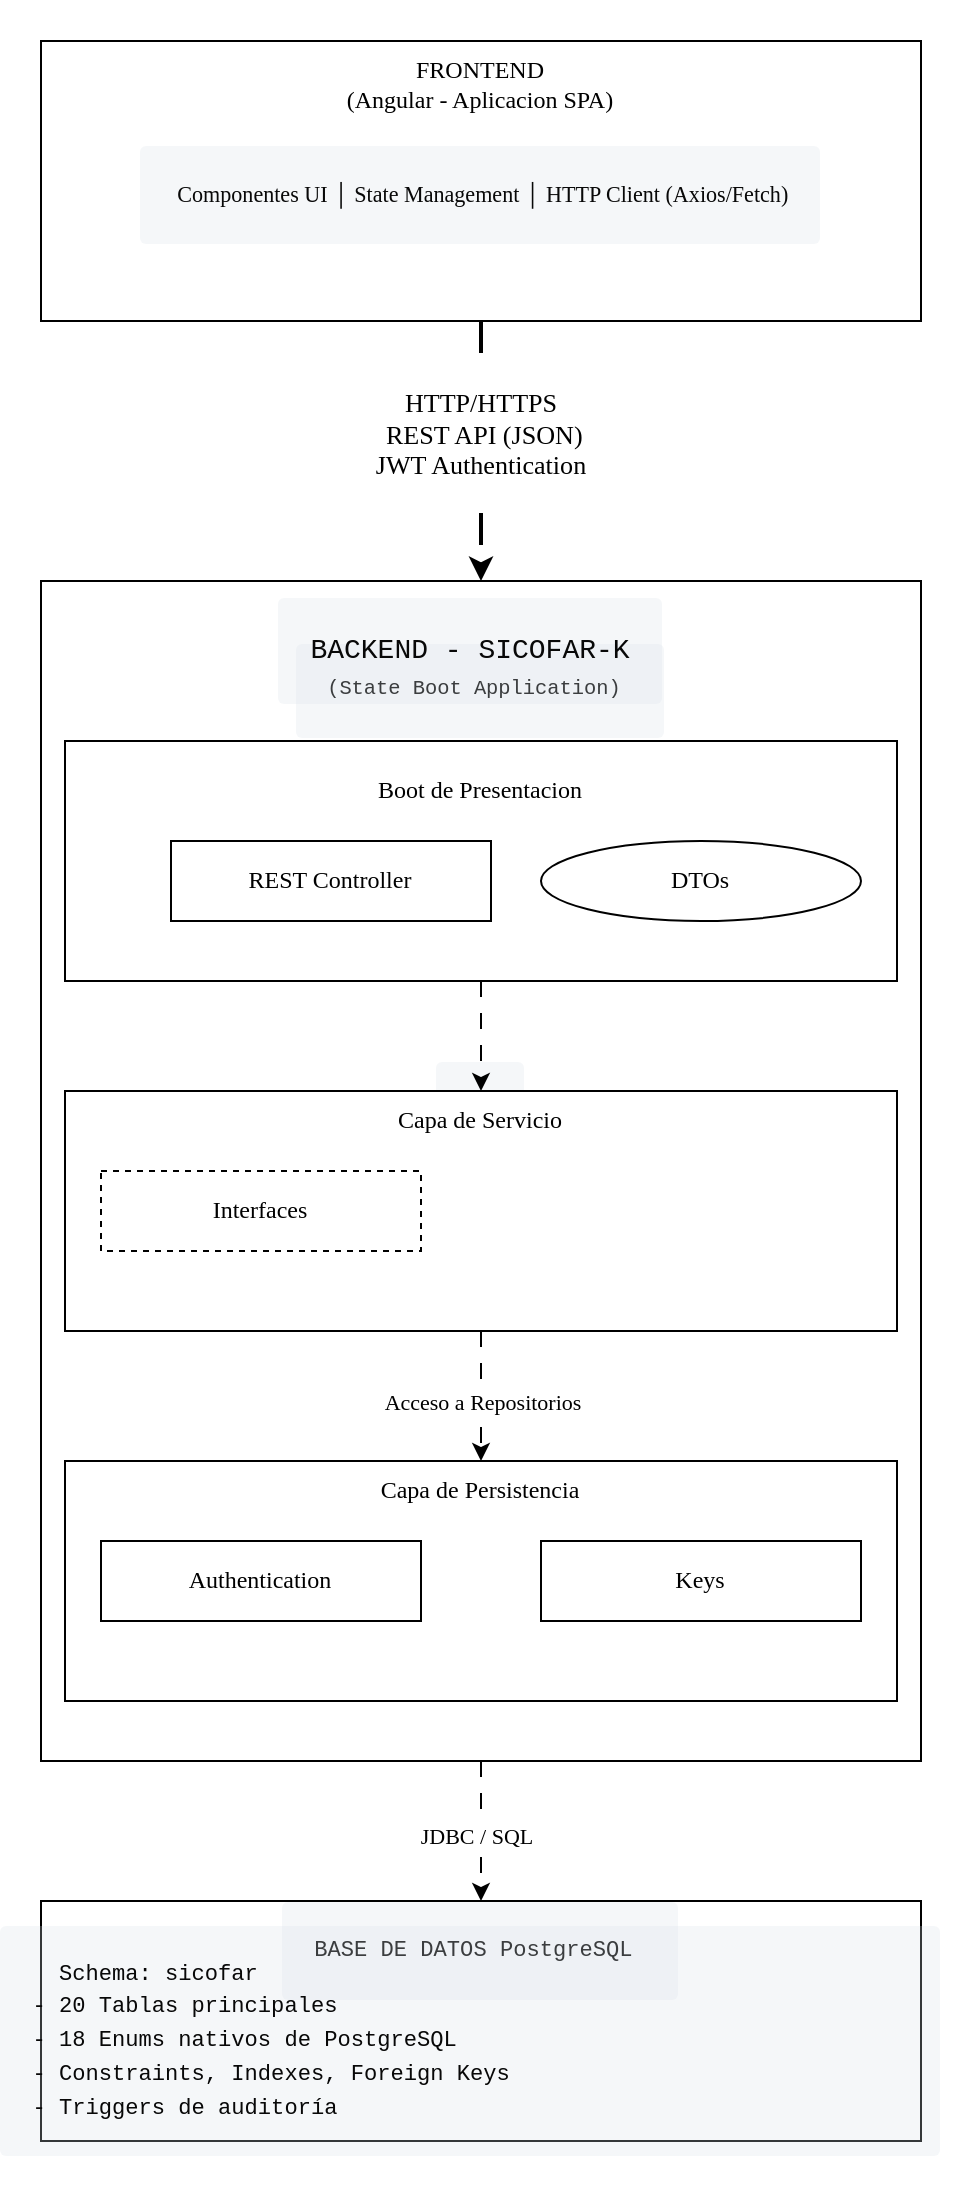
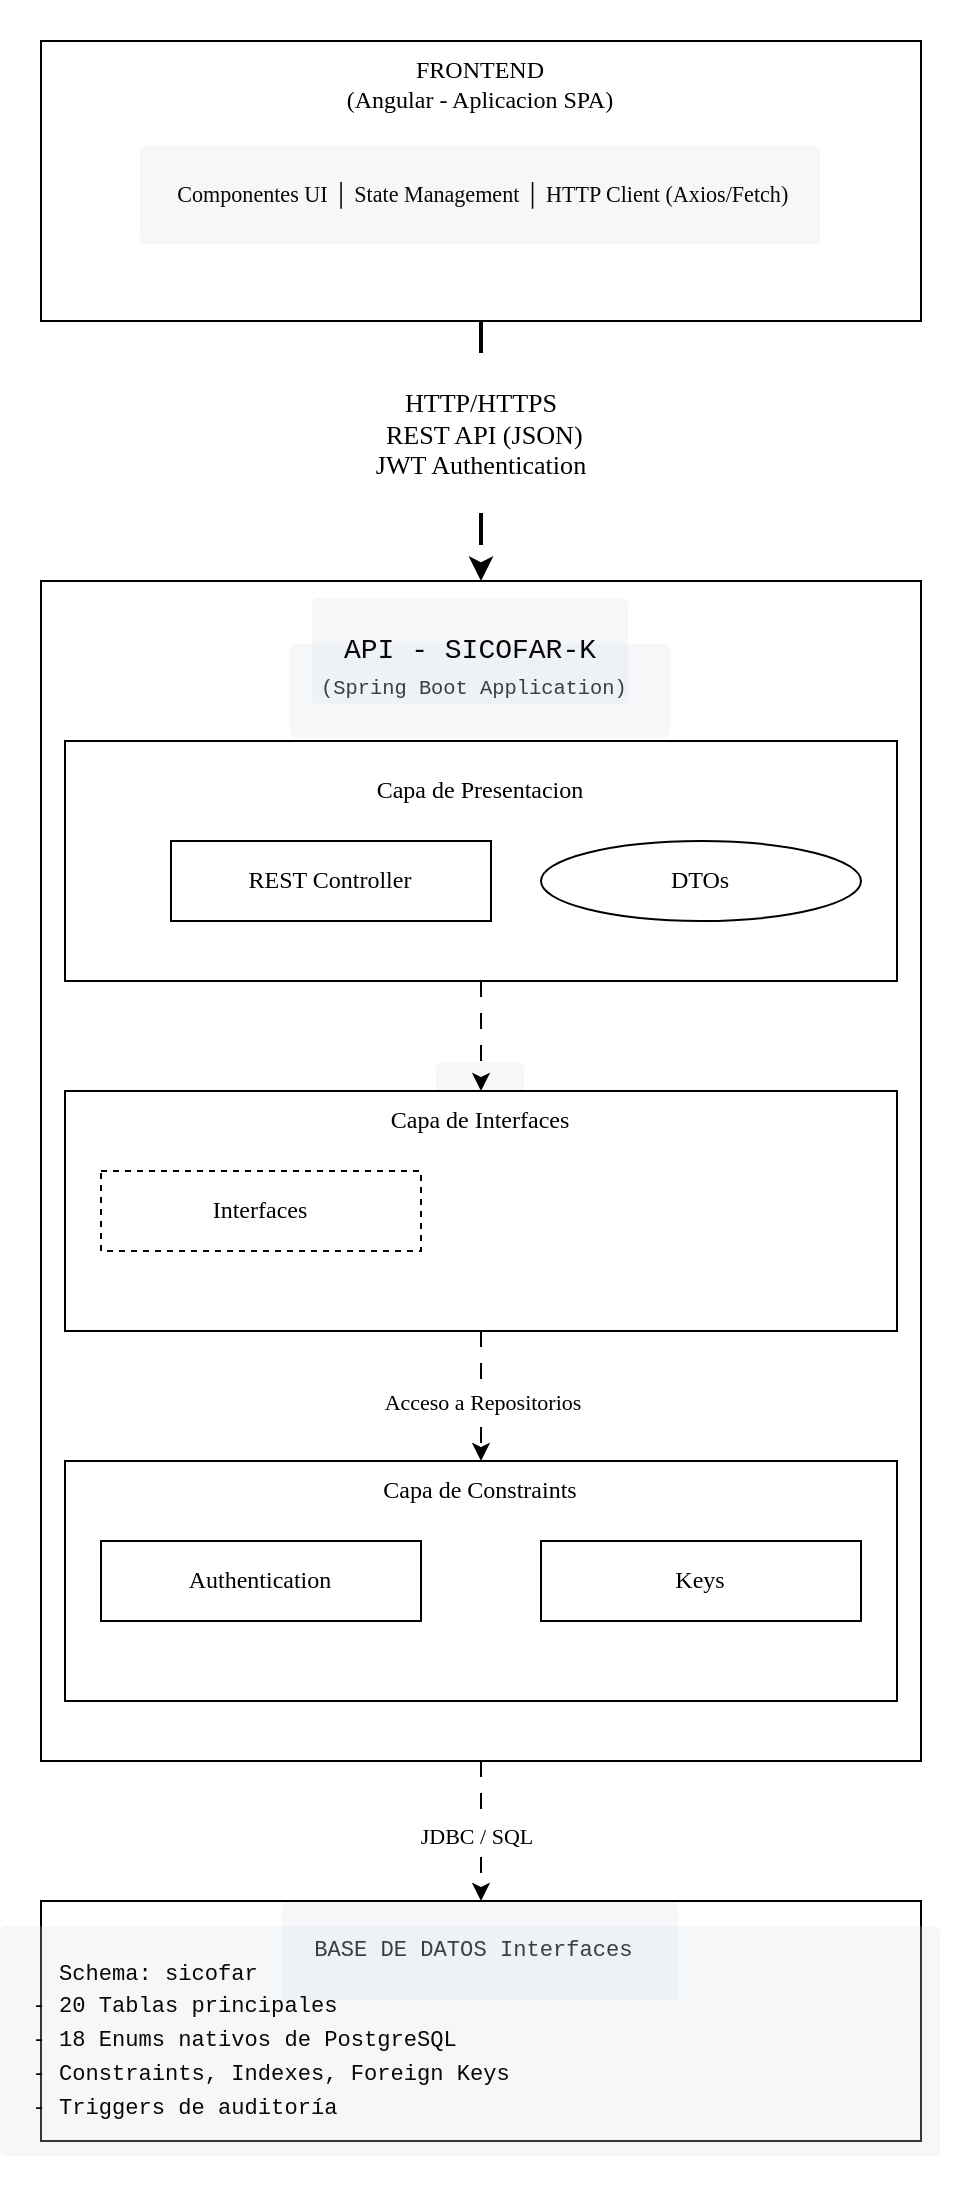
- <mxCell id="11" value="&lt;pre style=&quot;box-sizing: border-box; margin-top: 16px; margin-bottom: 16px; font-variant-numeric: normal; font-variant-east-asian: normal; font-variant-alternates: normal; font-size-adjust: none; font-kerning: auto; font-optical-sizing: auto; font-feature-settings: normal; font-variation-settings: normal; font-variant-position: normal; font-variant-emoji: normal; font-stretch: normal; line-height: 1.45; font-family: &amp;quot;JetBrains Mono&amp;quot;, Consolas, &amp;quot;Liberation Mono&amp;quot;, Menlo, Courier, monospace; padding: 16px; overflow: auto; border-radius: 3px; color: rgb(8, 8, 8); background-color: rgba(212, 222, 231, 0.247); text-align: start;&quot; class=&quot;code-fence&quot;&gt;&lt;code style=&quot;box-sizing: border-box; font-variant-numeric: normal; font-variant-east-asian: normal; font-variant-alternates: normal; font-variant-position: normal; font-variant-emoji: normal; font-kerning: auto; font-optical-sizing: auto; font-feature-settings: normal; font-variation-settings: normal; font-stretch: normal; line-height: inherit; font-family: &amp;quot;JetBrains Mono&amp;quot;, Consolas, &amp;quot;Liberation Mono&amp;quot;, Menlo, Courier, monospace; padding: 0px; margin: 0px; border-radius: 3px; background: transparent; word-break: normal; border: 0px; display: inline; max-width: initial; overflow: initial; overflow-wrap: normal;&quot;&gt;&lt;span style=&quot;box-sizing: border-box;&quot;&gt;&lt;font style=&quot;font-size: 14px;&quot;&gt;BACKEND - SICOFAR-K&lt;/font&gt;&lt;/span&gt;&lt;/code&gt;&lt;/pre&gt;" style="text;html=1;whiteSpace=wrap;strokeColor=none;fillColor=none;align=center;verticalAlign=middle;rounded=0;" vertex="1" parent="2"><mxGeometry x="150" y="290" width="130" height="30" as="geometry" /></mxCell>
+ <mxCell id="11" value="&lt;pre style=&quot;box-sizing: border-box; margin-top: 16px; margin-bottom: 16px; font-variant-numeric: normal; font-variant-east-asian: normal; font-variant-alternates: normal; font-size-adjust: none; font-kerning: auto; font-optical-sizing: auto; font-feature-settings: normal; font-variation-settings: normal; font-variant-position: normal; font-variant-emoji: normal; font-stretch: normal; line-height: 1.45; font-family: &amp;quot;JetBrains Mono&amp;quot;, Consolas, &amp;quot;Liberation Mono&amp;quot;, Menlo, Courier, monospace; padding: 16px; overflow: auto; border-radius: 3px; color: rgb(8, 8, 8); background-color: rgba(212, 222, 231, 0.247); text-align: start;&quot; class=&quot;code-fence&quot;&gt;&lt;code style=&quot;box-sizing: border-box; font-variant-numeric: normal; font-variant-east-asian: normal; font-variant-alternates: normal; font-variant-position: normal; font-variant-emoji: normal; font-kerning: auto; font-optical-sizing: auto; font-feature-settings: normal; font-variation-settings: normal; font-stretch: normal; line-height: inherit; font-family: &amp;quot;JetBrains Mono&amp;quot;, Consolas, &amp;quot;Liberation Mono&amp;quot;, Menlo, Courier, monospace; padding: 0px; margin: 0px; border-radius: 3px; background: transparent; word-break: normal; border: 0px; display: inline; max-width: initial; overflow: initial; overflow-wrap: normal;&quot;&gt;&lt;span style=&quot;box-sizing: border-box;&quot;&gt;&lt;font style=&quot;font-size: 14px;&quot;&gt;API - SICOFAR-K&lt;/font&gt;&lt;/span&gt;&lt;/code&gt;&lt;/pre&gt;" style="text;html=1;whiteSpace=wrap;strokeColor=none;fillColor=none;align=center;verticalAlign=middle;rounded=0;" vertex="1" parent="2"><mxGeometry x="150" y="290" width="130" height="30" as="geometry" /></mxCell>
- <mxCell id="10" value="&lt;pre style=&quot;font-variant-numeric: normal; font-variant-east-asian: normal; font-variant-alternates: normal; font-size-adjust: none; font-kerning: auto; font-optical-sizing: auto; font-feature-settings: normal; font-variation-settings: normal; font-variant-position: normal; font-variant-emoji: normal; font-stretch: normal; font-size: 0.85em; line-height: 1.45; font-family: &amp;quot;JetBrains Mono&amp;quot;, Consolas, &amp;quot;Liberation Mono&amp;quot;, Menlo, Courier, monospace; box-sizing: border-box; margin-top: 16px; margin-bottom: 16px; padding: 16px; overflow: auto; border-radius: 3px; color: rgb(8, 8, 8); background-color: rgba(212, 222, 231, 0.247); text-align: start;&quot; class=&quot;code-fence&quot;&gt;(State Boot Application) &lt;/pre&gt;" style="text;html=1;whiteSpace=wrap;strokeColor=none;fillColor=none;align=center;verticalAlign=middle;rounded=0;" vertex="1" parent="2"><mxGeometry x="140" y="310" width="160" height="30" as="geometry" /></mxCell>
+ <mxCell id="10" value="&lt;pre style=&quot;font-variant-numeric: normal; font-variant-east-asian: normal; font-variant-alternates: normal; font-size-adjust: none; font-kerning: auto; font-optical-sizing: auto; font-feature-settings: normal; font-variation-settings: normal; font-variant-position: normal; font-variant-emoji: normal; font-stretch: normal; font-size: 0.85em; line-height: 1.45; font-family: &amp;quot;JetBrains Mono&amp;quot;, Consolas, &amp;quot;Liberation Mono&amp;quot;, Menlo, Courier, monospace; box-sizing: border-box; margin-top: 16px; margin-bottom: 16px; padding: 16px; overflow: auto; border-radius: 3px; color: rgb(8, 8, 8); background-color: rgba(212, 222, 231, 0.247); text-align: start;&quot; class=&quot;code-fence&quot;&gt;(Spring Boot Application) &lt;/pre&gt;" style="text;html=1;whiteSpace=wrap;strokeColor=none;fillColor=none;align=center;verticalAlign=middle;rounded=0;" vertex="1" parent="2"><mxGeometry x="140" y="310" width="160" height="30" as="geometry" /></mxCell>
- <mxCell id="14" value="&lt;font face=&quot;Lucida Console&quot;&gt;Boot de Presentacion&lt;/font&gt;" style="text;html=1;whiteSpace=wrap;strokeColor=none;fillColor=none;align=center;verticalAlign=middle;rounded=0;" vertex="1" parent="2"><mxGeometry x="145" y="360" width="150" height="30" as="geometry" /></mxCell>
+ <mxCell id="14" value="&lt;font face=&quot;Lucida Console&quot;&gt;Capa de Presentacion&lt;/font&gt;" style="text;html=1;whiteSpace=wrap;strokeColor=none;fillColor=none;align=center;verticalAlign=middle;rounded=0;" vertex="1" parent="2"><mxGeometry x="145" y="360" width="150" height="30" as="geometry" /></mxCell>
- <mxCell id="20" value="&lt;font face=&quot;Lucida Console&quot;&gt;Capa de Servicio&lt;/font&gt;" style="text;html=1;whiteSpace=wrap;strokeColor=none;fillColor=none;align=center;verticalAlign=middle;rounded=0;" vertex="1" parent="2"><mxGeometry x="145" y="525" width="150" height="30" as="geometry" /></mxCell>
+ <mxCell id="20" value="&lt;font face=&quot;Lucida Console&quot;&gt;Capa de Interfaces&lt;/font&gt;" style="text;html=1;whiteSpace=wrap;strokeColor=none;fillColor=none;align=center;verticalAlign=middle;rounded=0;" vertex="1" parent="2"><mxGeometry x="145" y="525" width="150" height="30" as="geometry" /></mxCell>
- <mxCell id="23" value="&lt;font face=&quot;Lucida Console&quot;&gt;Capa de Persistencia&lt;/font&gt;" style="text;html=1;whiteSpace=wrap;strokeColor=none;fillColor=none;align=center;verticalAlign=middle;rounded=0;" vertex="1" parent="2"><mxGeometry x="145" y="710" width="150" height="30" as="geometry" /></mxCell>
+ <mxCell id="23" value="&lt;font face=&quot;Lucida Console&quot;&gt;Capa de Constraints&lt;/font&gt;" style="text;html=1;whiteSpace=wrap;strokeColor=none;fillColor=none;align=center;verticalAlign=middle;rounded=0;" vertex="1" parent="2"><mxGeometry x="145" y="710" width="150" height="30" as="geometry" /></mxCell>
- <mxCell id="27" value="&lt;pre style=&quot;box-sizing: border-box; margin-top: 16px; margin-bottom: 16px; font-variant-numeric: normal; font-variant-east-asian: normal; font-variant-alternates: normal; font-size-adjust: none; font-kerning: auto; font-optical-sizing: auto; font-feature-settings: normal; font-variation-settings: normal; font-variant-position: normal; font-variant-emoji: normal; font-stretch: normal; font-size: 0.85em; line-height: 1.45; font-family: &amp;quot;JetBrains Mono&amp;quot;, Consolas, &amp;quot;Liberation Mono&amp;quot;, Menlo, Courier, monospace; padding: 16px; overflow: auto; border-radius: 3px; color: rgb(8, 8, 8); background-color: rgba(212, 222, 231, 0.247); text-align: start;&quot; class=&quot;code-fence&quot;&gt;&lt;code style=&quot;box-sizing: border-box; font-variant-numeric: normal; font-variant-east-asian: normal; font-variant-alternates: normal; font-variant-position: normal; font-variant-emoji: normal; font-kerning: auto; font-optical-sizing: auto; font-feature-settings: normal; font-variation-settings: normal; font-stretch: normal; font-size: 11.05px; line-height: inherit; font-family: &amp;quot;JetBrains Mono&amp;quot;, Consolas, &amp;quot;Liberation Mono&amp;quot;, Menlo, Courier, monospace; padding: 0px; margin: 0px; border-radius: 3px; background: transparent; word-break: normal; border: 0px; display: inline; max-width: initial; overflow: initial; overflow-wrap: normal;&quot;&gt;&lt;span style=&quot;box-sizing: border-box;&quot;&gt;BASE DE DATOS PostgreSQL &lt;/span&gt;&lt;/code&gt;&lt;/pre&gt;" style="text;html=1;whiteSpace=wrap;strokeColor=none;fillColor=none;align=center;verticalAlign=middle;rounded=0;" vertex="1" parent="2"><mxGeometry x="140" y="940" width="160" height="30" as="geometry" /></mxCell>
+ <mxCell id="27" value="&lt;pre style=&quot;box-sizing: border-box; margin-top: 16px; margin-bottom: 16px; font-variant-numeric: normal; font-variant-east-asian: normal; font-variant-alternates: normal; font-size-adjust: none; font-kerning: auto; font-optical-sizing: auto; font-feature-settings: normal; font-variation-settings: normal; font-variant-position: normal; font-variant-emoji: normal; font-stretch: normal; font-size: 0.85em; line-height: 1.45; font-family: &amp;quot;JetBrains Mono&amp;quot;, Consolas, &amp;quot;Liberation Mono&amp;quot;, Menlo, Courier, monospace; padding: 16px; overflow: auto; border-radius: 3px; color: rgb(8, 8, 8); background-color: rgba(212, 222, 231, 0.247); text-align: start;&quot; class=&quot;code-fence&quot;&gt;&lt;code style=&quot;box-sizing: border-box; font-variant-numeric: normal; font-variant-east-asian: normal; font-variant-alternates: normal; font-variant-position: normal; font-variant-emoji: normal; font-kerning: auto; font-optical-sizing: auto; font-feature-settings: normal; font-variation-settings: normal; font-stretch: normal; font-size: 11.05px; line-height: inherit; font-family: &amp;quot;JetBrains Mono&amp;quot;, Consolas, &amp;quot;Liberation Mono&amp;quot;, Menlo, Courier, monospace; padding: 0px; margin: 0px; border-radius: 3px; background: transparent; word-break: normal; border: 0px; display: inline; max-width: initial; overflow: initial; overflow-wrap: normal;&quot;&gt;&lt;span style=&quot;box-sizing: border-box;&quot;&gt;BASE DE DATOS Interfaces &lt;/span&gt;&lt;/code&gt;&lt;/pre&gt;" style="text;html=1;whiteSpace=wrap;strokeColor=none;fillColor=none;align=center;verticalAlign=middle;rounded=0;" vertex="1" parent="2"><mxGeometry x="140" y="940" width="160" height="30" as="geometry" /></mxCell>
